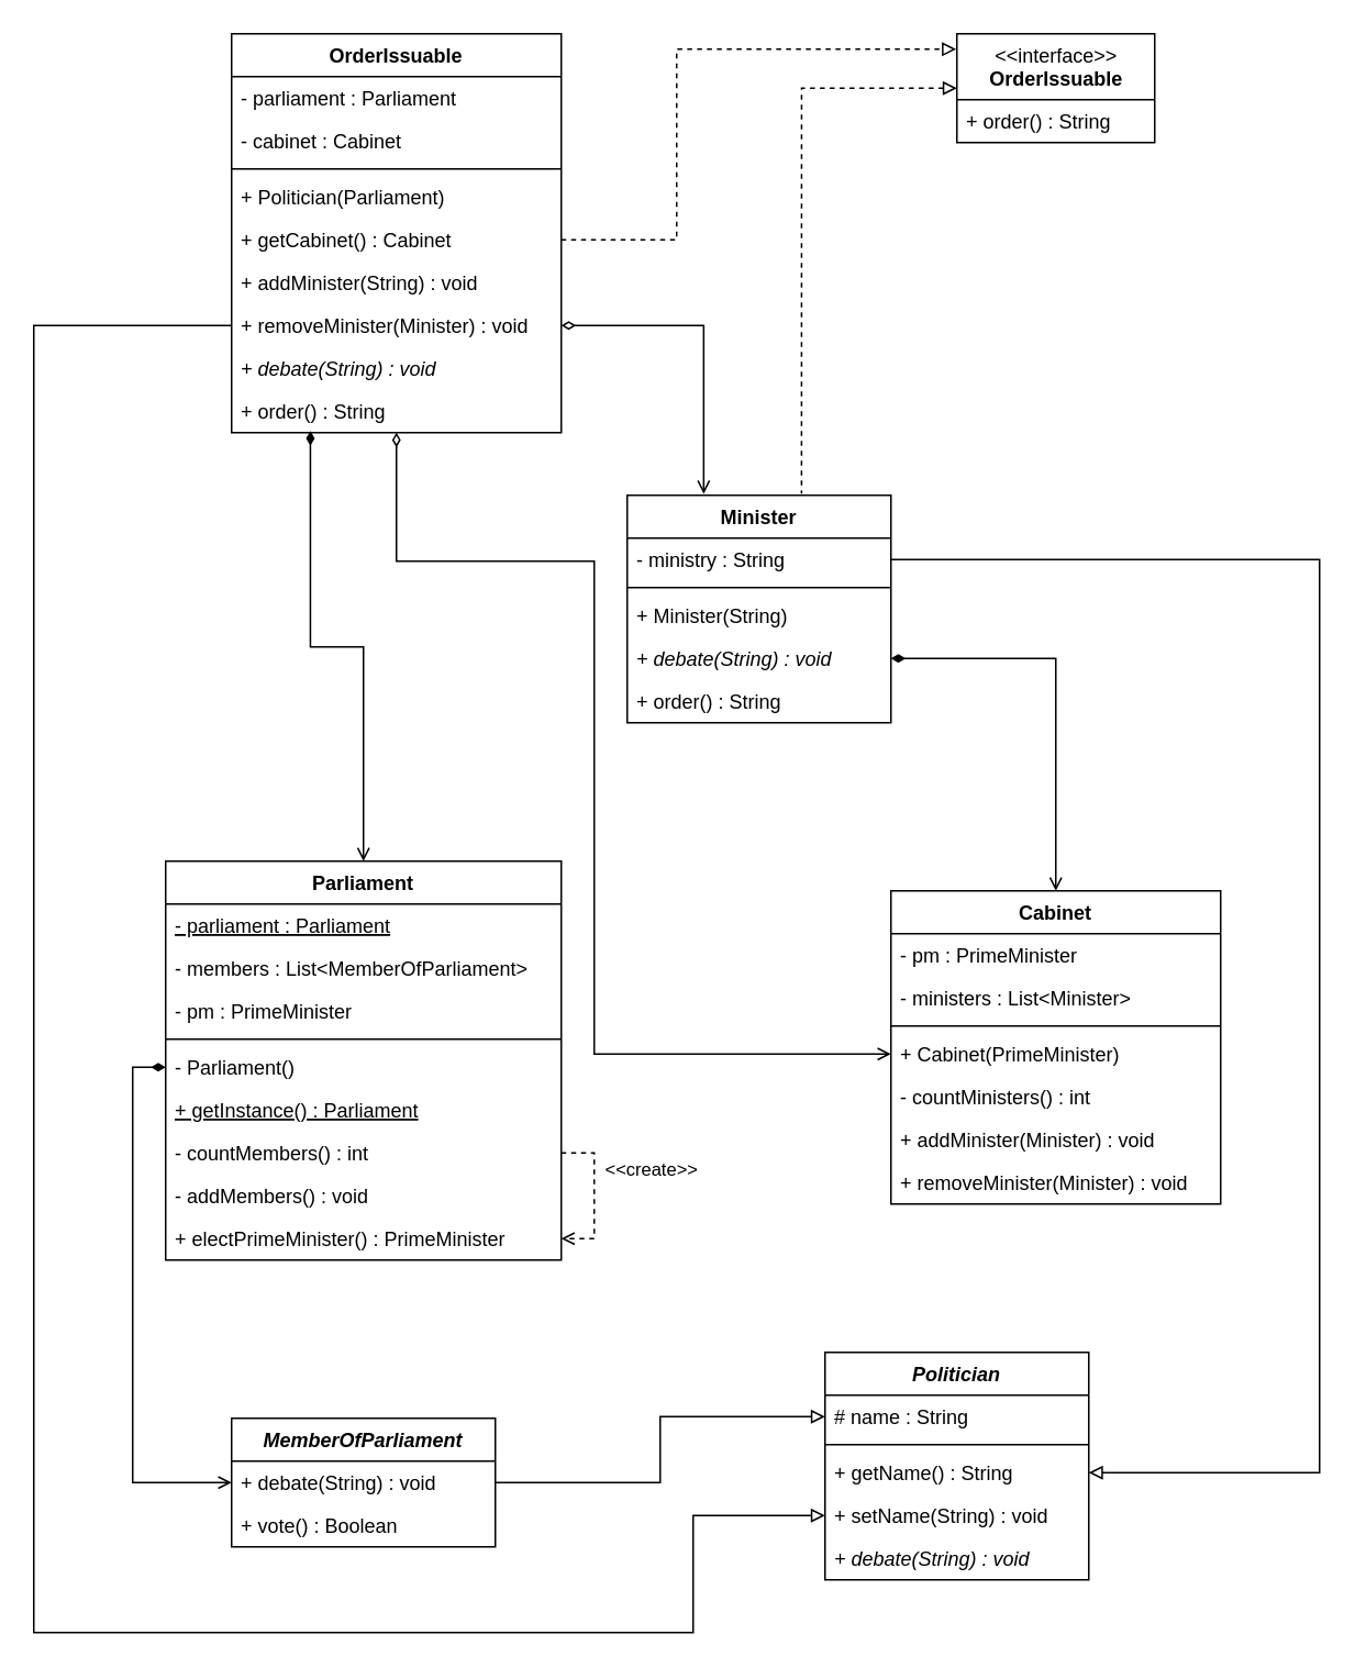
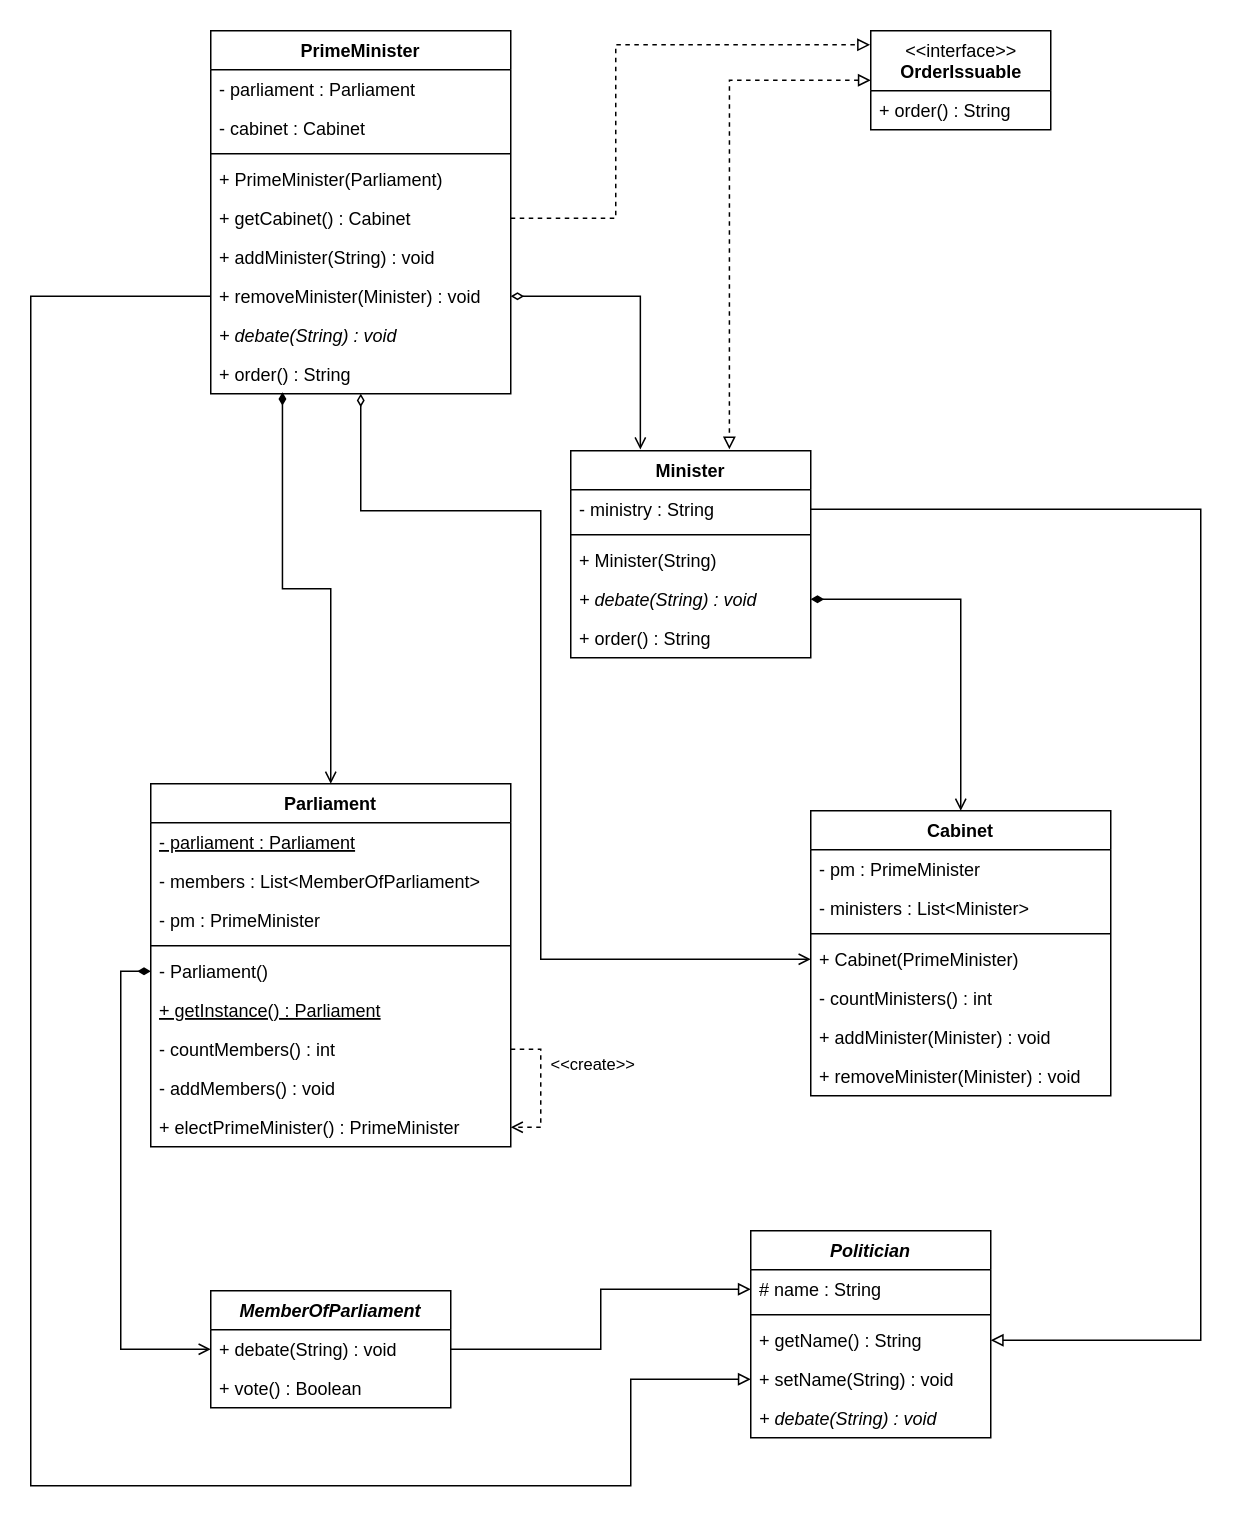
- <mxCell id="27" value="OrderIssuable" style="swimlane;fontStyle=1;align=center;verticalAlign=top;childLayout=stackLayout;horizontal=1;startSize=26;horizontalStack=0;resizeParent=1;resizeParentMax=0;resizeLast=0;collapsible=1;marginBottom=0;fillColor=none;strokeWidth=1;strokeColor=#000000;fontColor=#000000;" vertex="1" parent="1"><mxGeometry x="140" y="20" width="200" height="242" as="geometry" /></mxCell>
+ <mxCell id="27" value="PrimeMinister" style="swimlane;fontStyle=1;align=center;verticalAlign=top;childLayout=stackLayout;horizontal=1;startSize=26;horizontalStack=0;resizeParent=1;resizeParentMax=0;resizeLast=0;collapsible=1;marginBottom=0;fillColor=none;strokeWidth=1;strokeColor=#000000;fontColor=#000000;" vertex="1" parent="1"><mxGeometry x="140" y="20" width="200" height="242" as="geometry" /></mxCell>
- <mxCell id="31" value="+ Politician(Parliament)" style="text;strokeColor=none;fillColor=none;align=left;verticalAlign=top;spacingLeft=4;spacingRight=4;overflow=hidden;rotatable=0;points=[[0,0.5],[1,0.5]];portConstraint=eastwest;fontColor=#000000;" vertex="1" parent="27"><mxGeometry y="86" width="200" height="26" as="geometry" /></mxCell>
+ <mxCell id="31" value="+ PrimeMinister(Parliament)" style="text;strokeColor=none;fillColor=none;align=left;verticalAlign=top;spacingLeft=4;spacingRight=4;overflow=hidden;rotatable=0;points=[[0,0.5],[1,0.5]];portConstraint=eastwest;fontColor=#000000;" vertex="1" parent="27"><mxGeometry y="86" width="200" height="26" as="geometry" /></mxCell>
- <mxCell id="8" style="edgeStyle=orthogonalEdgeStyle;rounded=0;orthogonalLoop=1;jettySize=auto;html=1;entryX=0.661;entryY=-0.007;entryDx=0;entryDy=0;entryPerimeter=0;fontColor=#000000;startArrow=block;startFill=0;endArrow=none;endFill=0;strokeColor=#000000;dashed=1;" edge="1" parent="1" source="9" target="46"><mxGeometry relative="1" as="geometry" /></mxCell>
+ <mxCell id="8" style="edgeStyle=orthogonalEdgeStyle;rounded=0;orthogonalLoop=1;jettySize=auto;html=1;entryX=0.661;entryY=-0.007;entryDx=0;entryDy=0;entryPerimeter=0;fontColor=#000000;startArrow=block;startFill=0;endArrow=block;endFill=0;strokeColor=#000000;dashed=1;" edge="1" parent="1" source="9" target="46"><mxGeometry relative="1" as="geometry" /></mxCell>
